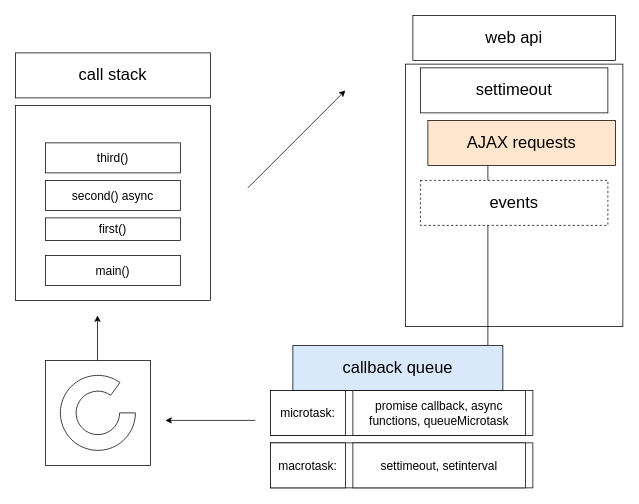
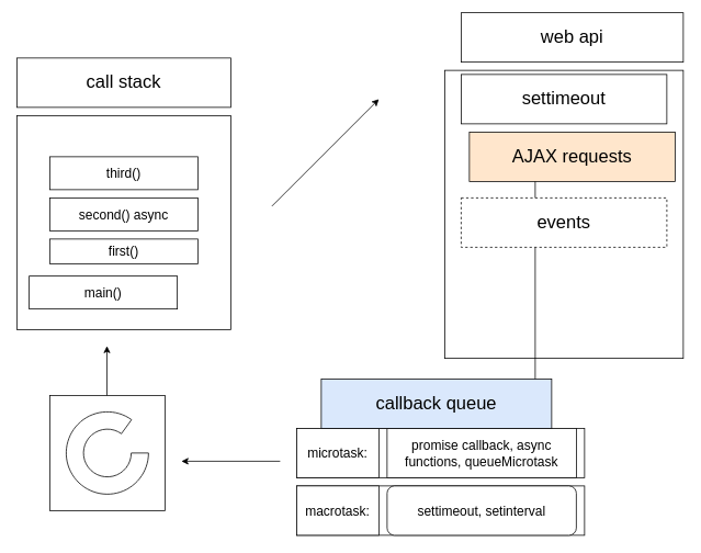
- <mxCell id="24" value="web api" style="rounded=0;whiteSpace=wrap;html=1;fontSize=22;" vertex="1" parent="1"><mxGeometry x="550" width="270" height="60" as="geometry" y="20" /></mxCell>
+ <mxCell id="24" value="web api" style="rounded=0;whiteSpace=wrap;html=1;fontSize=22;" vertex="1" parent="1"><mxGeometry x="560" y="15" width="270" height="60" as="geometry" /></mxCell>
- <mxCell id="13" value="main()" style="rounded=0;whiteSpace=wrap;html=1;fontSize=16;" vertex="1" parent="1"><mxGeometry x="60" y="340" width="180" height="40" as="geometry" /></mxCell>
+ <mxCell id="13" value="main()" style="rounded=0;whiteSpace=wrap;html=1;fontSize=16;" vertex="1" parent="1"><mxGeometry x="35" y="335" width="180" height="40" as="geometry" /></mxCell>
- <mxCell id="11" value="settimeout, setinterval" style="rounded=0;whiteSpace=wrap;html=1;fontSize=16;" vertex="1" parent="1"><mxGeometry x="470" y="590" width="230" height="60" as="geometry" /></mxCell>
+ <mxCell id="11" value="settimeout, setinterval" style="whiteSpace=wrap;html=1;fontSize=16;rounded=1;" vertex="1" parent="1"><mxGeometry x="470" y="590" width="230" height="60" as="geometry" /></mxCell>
